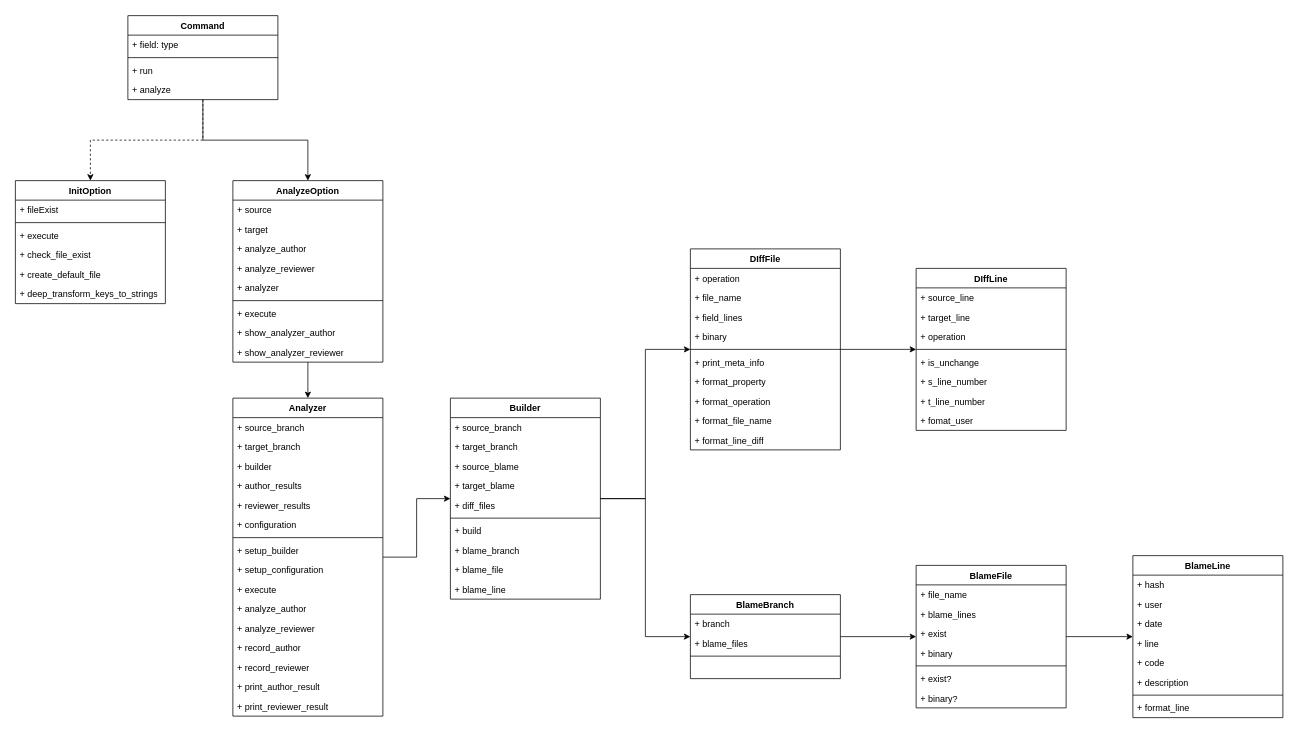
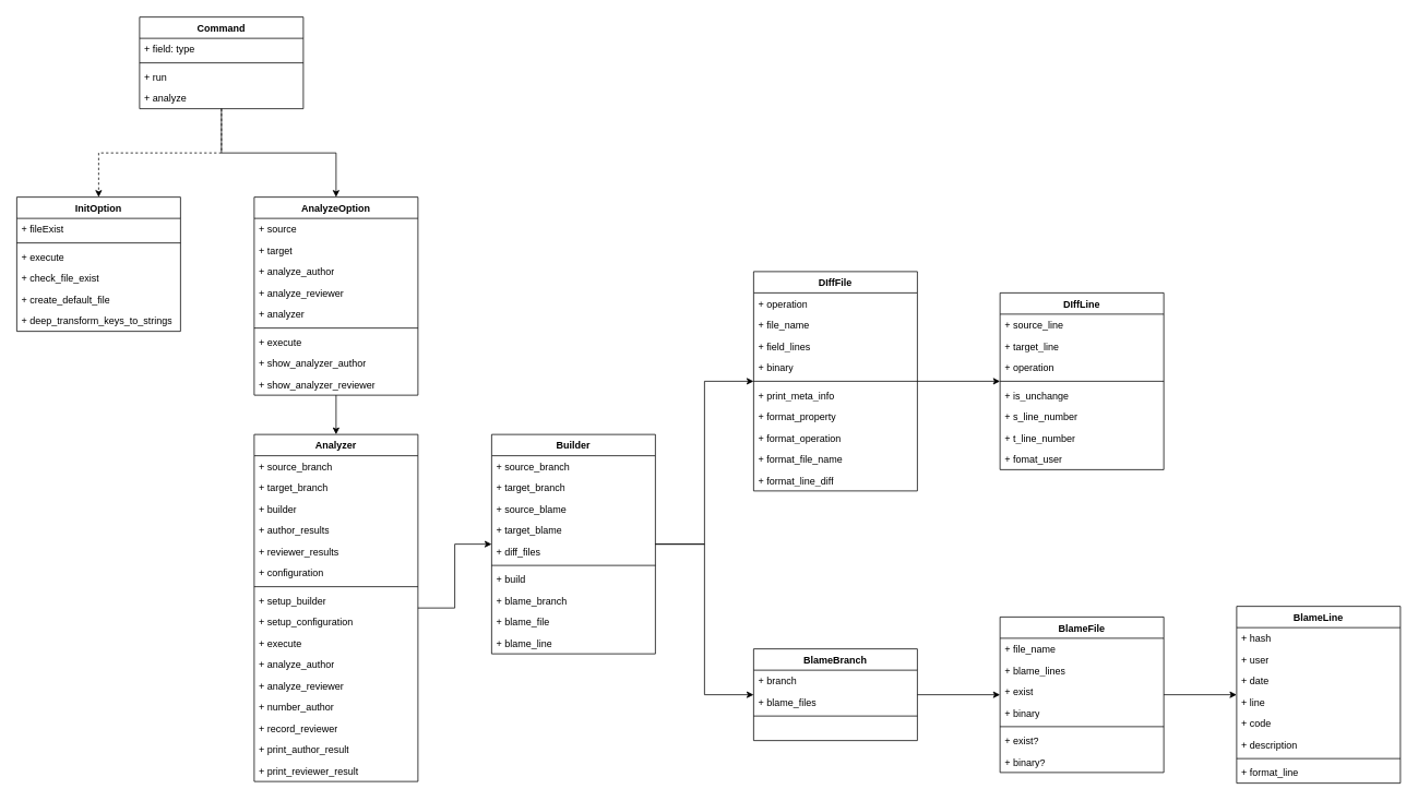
- <mxCell id="41" value="+ record_author" style="text;strokeColor=none;fillColor=none;align=left;verticalAlign=top;spacingLeft=4;spacingRight=4;overflow=hidden;rotatable=0;points=[[0,0.5],[1,0.5]];portConstraint=eastwest;whiteSpace=wrap;html=1;" vertex="1" parent="28"><mxGeometry y="320" width="200" height="26" as="geometry" /></mxCell>
+ <mxCell id="41" value="+ number_author" style="text;strokeColor=none;fillColor=none;align=left;verticalAlign=top;spacingLeft=4;spacingRight=4;overflow=hidden;rotatable=0;points=[[0,0.5],[1,0.5]];portConstraint=eastwest;whiteSpace=wrap;html=1;" vertex="1" parent="28"><mxGeometry y="320" width="200" height="26" as="geometry" /></mxCell>
